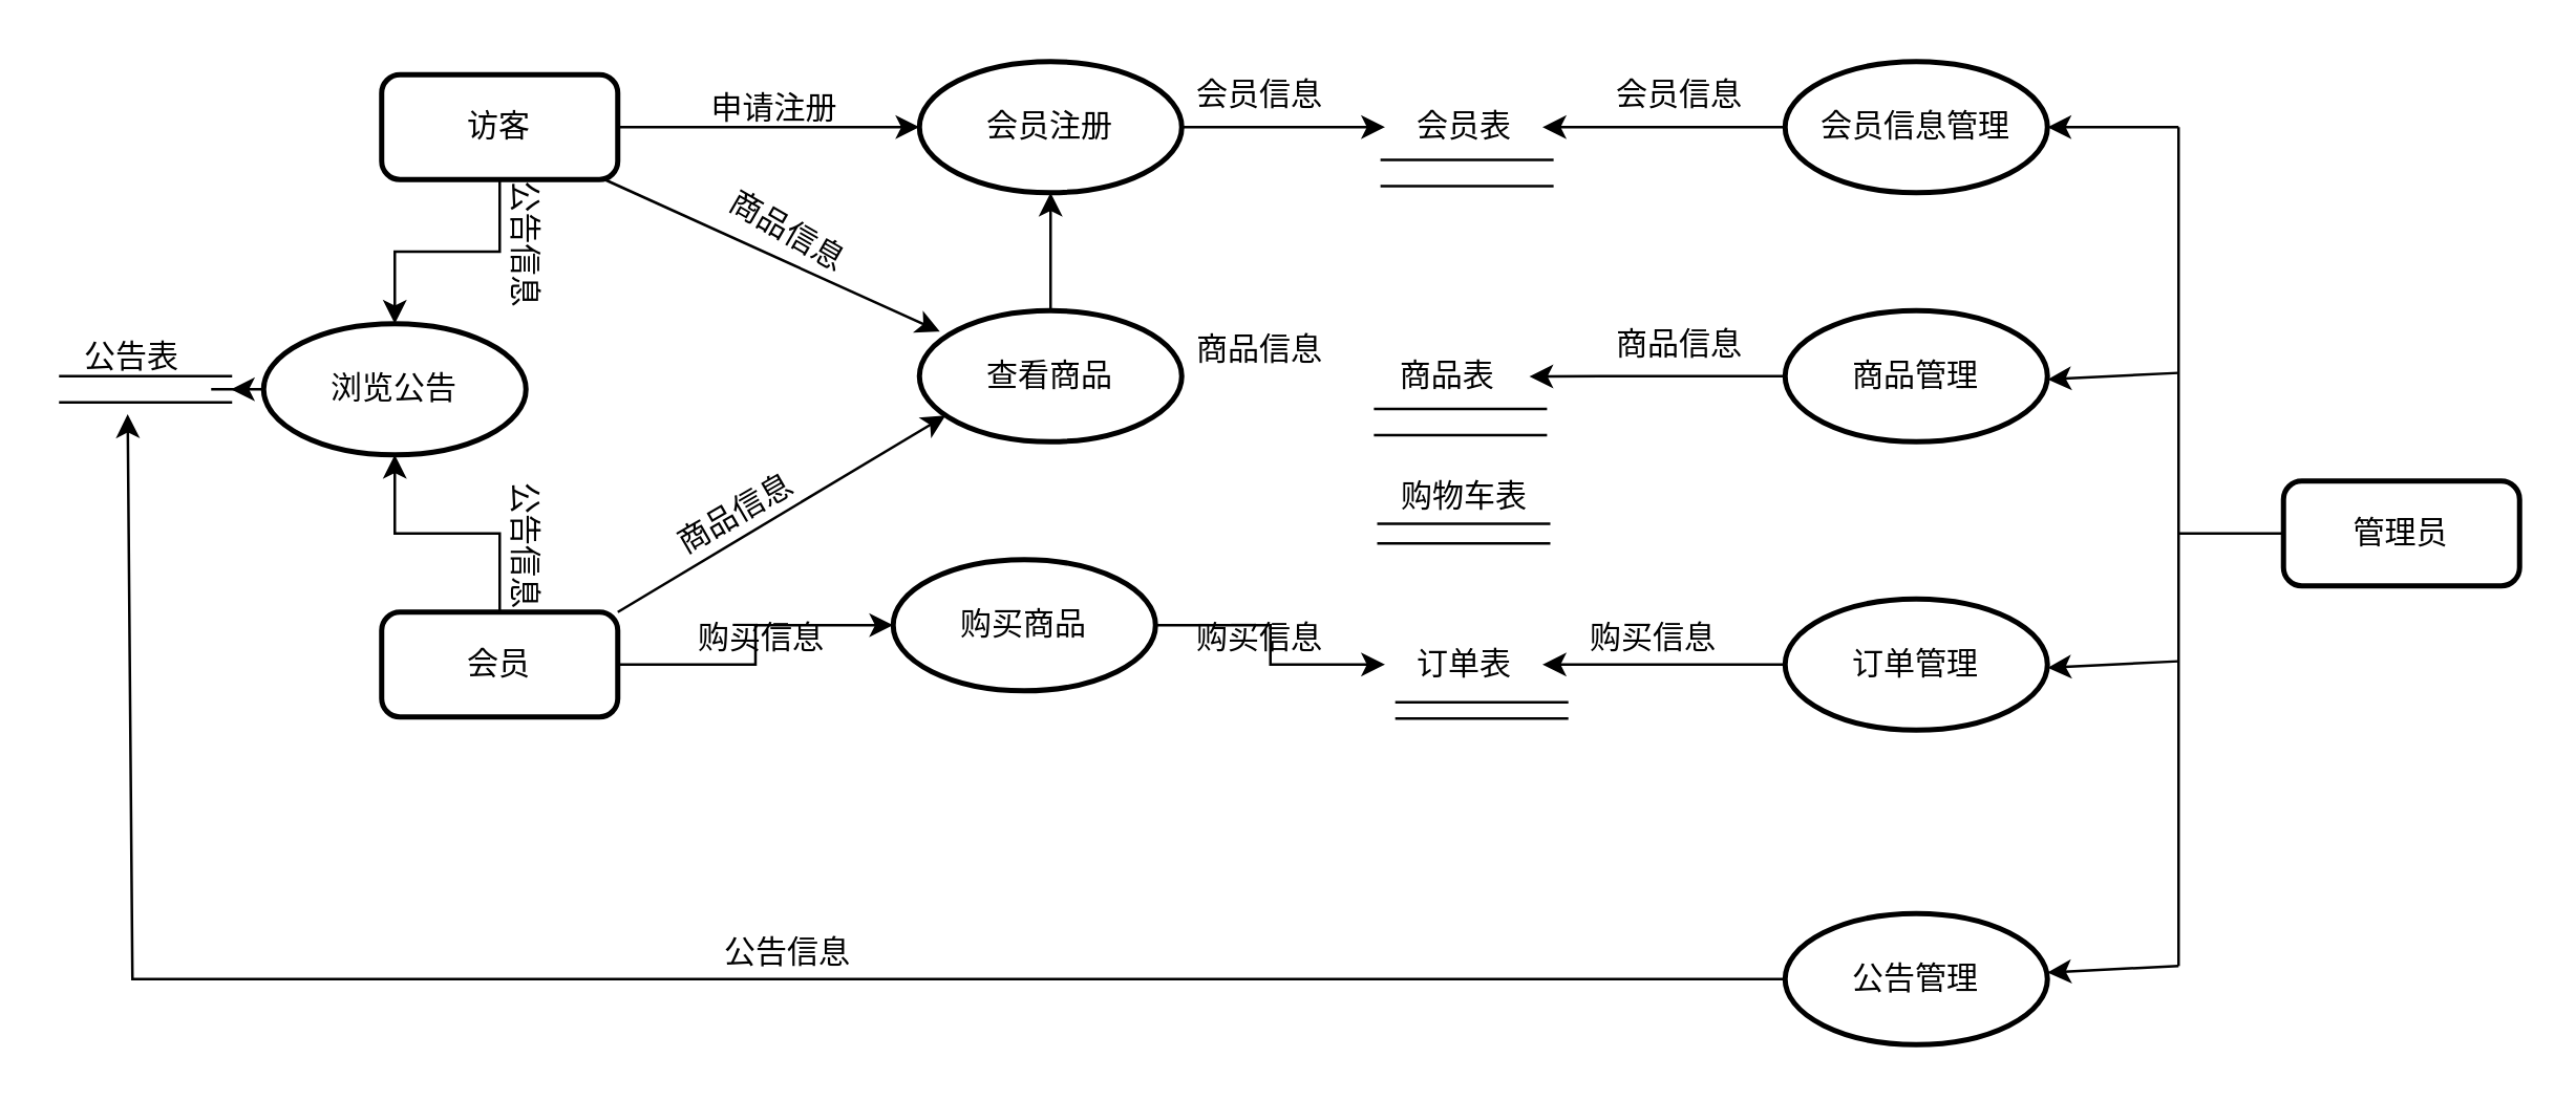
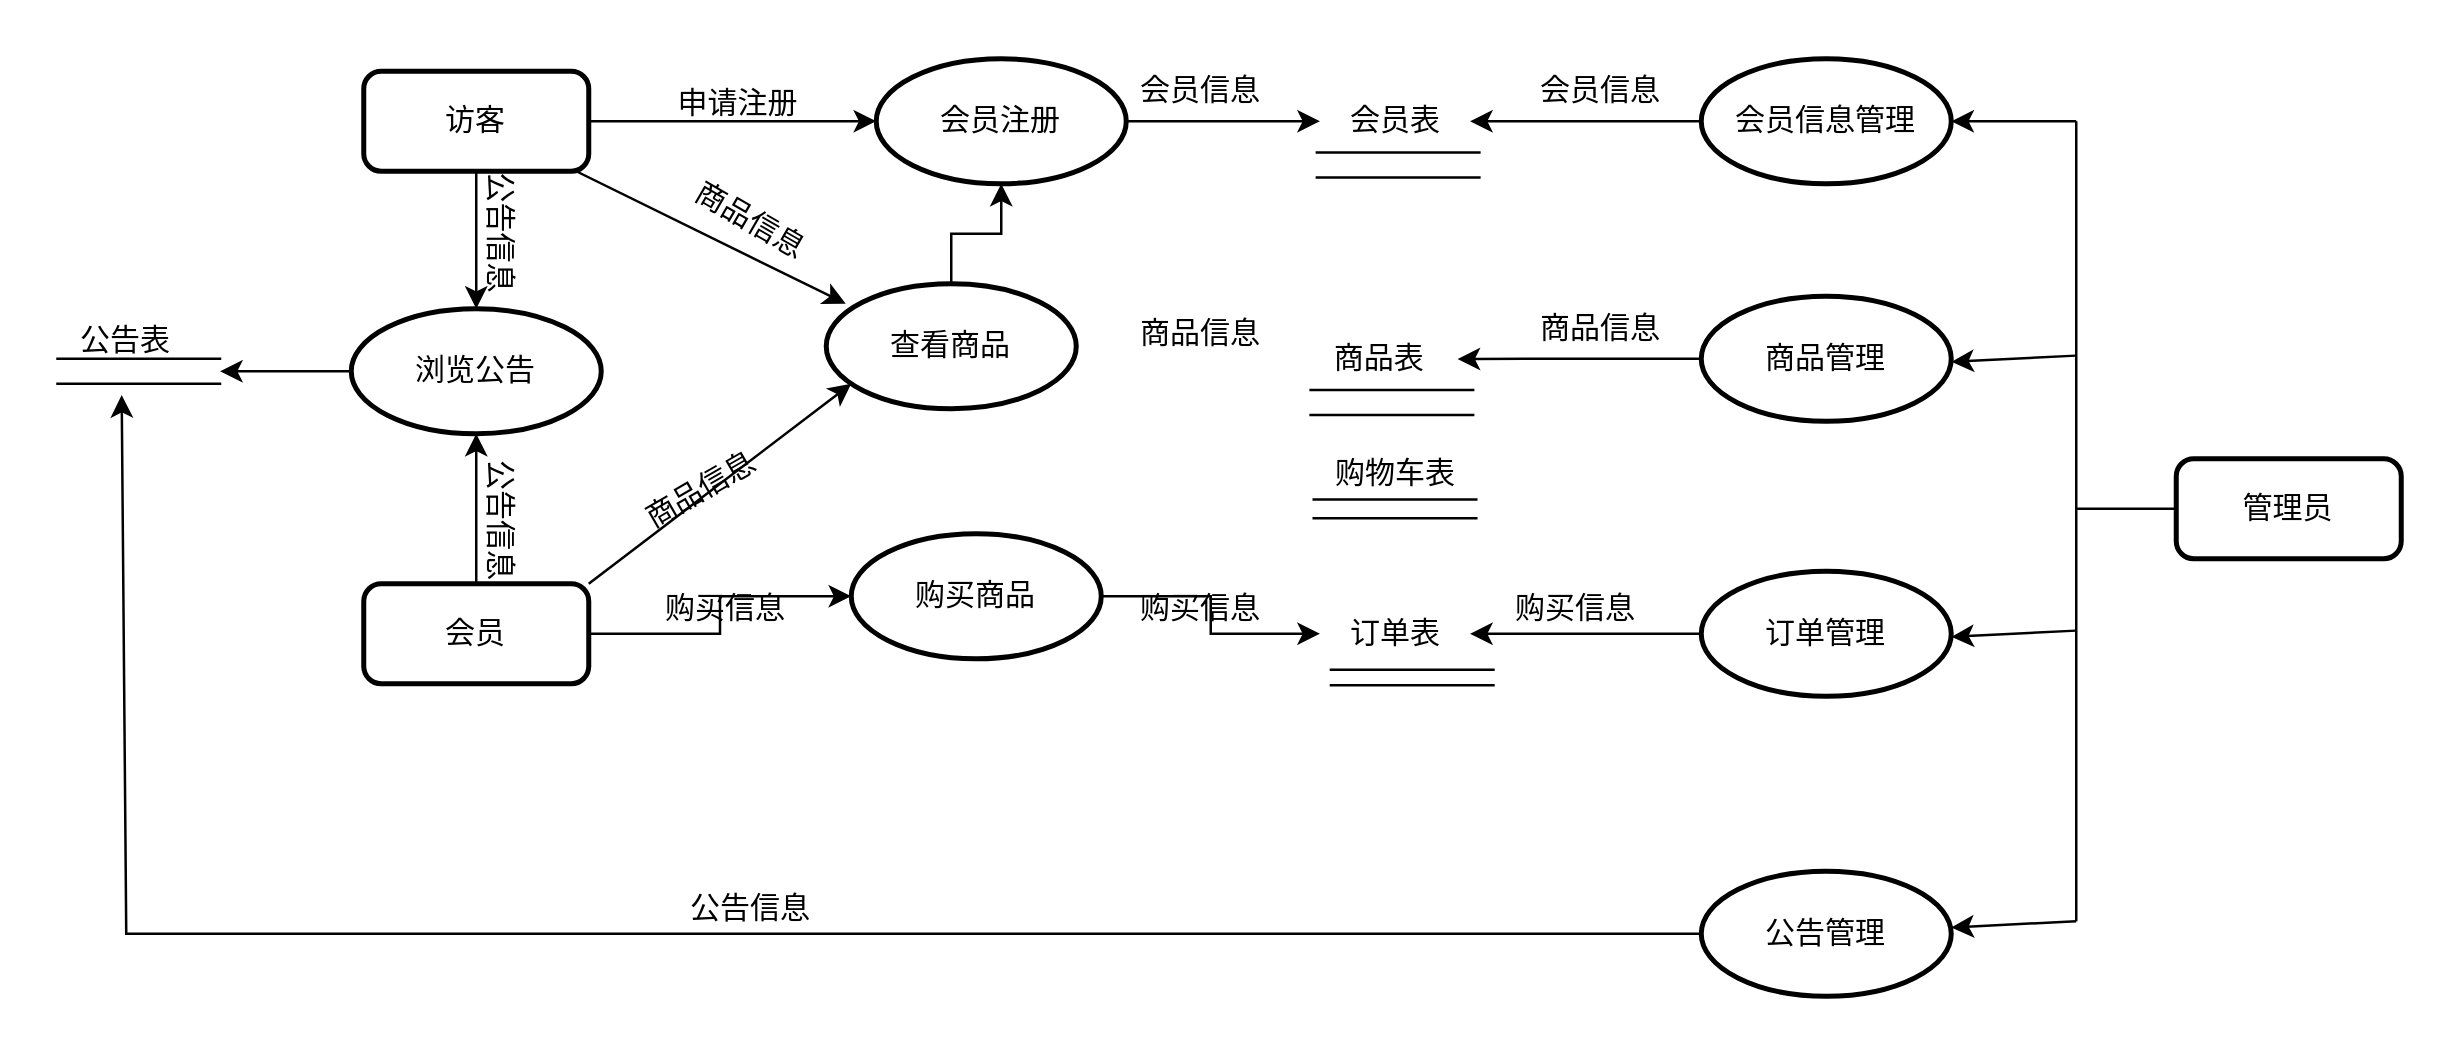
- <mxCell id="14" value="查看商品" style="strokeWidth=2;html=1;shape=mxgraph.flowchart.start_1;whiteSpace=wrap;" vertex="1" parent="1"><mxGeometry x="350" y="118" width="100" height="50" as="geometry" /></mxCell>
+ <mxCell id="14" value="查看商品" style="strokeWidth=2;html=1;shape=mxgraph.flowchart.start_1;whiteSpace=wrap;" vertex="1" parent="1"><mxGeometry x="330" y="113" width="100" height="50" as="geometry" /></mxCell>
- <mxCell id="16" value="浏览公告" style="strokeWidth=2;html=1;shape=mxgraph.flowchart.start_1;whiteSpace=wrap;" vertex="1" parent="1"><mxGeometry x="100" y="123" width="100" height="50" as="geometry" /></mxCell>
+ <mxCell id="16" value="浏览公告" style="strokeWidth=2;html=1;shape=mxgraph.flowchart.start_1;whiteSpace=wrap;" vertex="1" parent="1"><mxGeometry x="140" y="123" width="100" height="50" as="geometry" /></mxCell>
